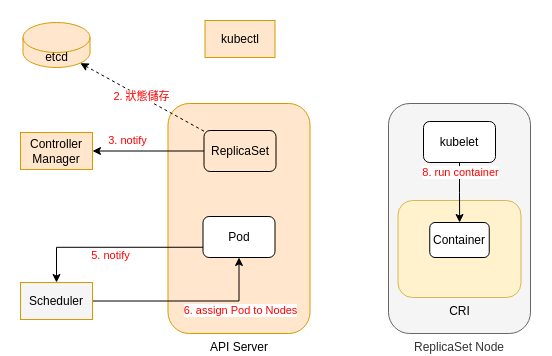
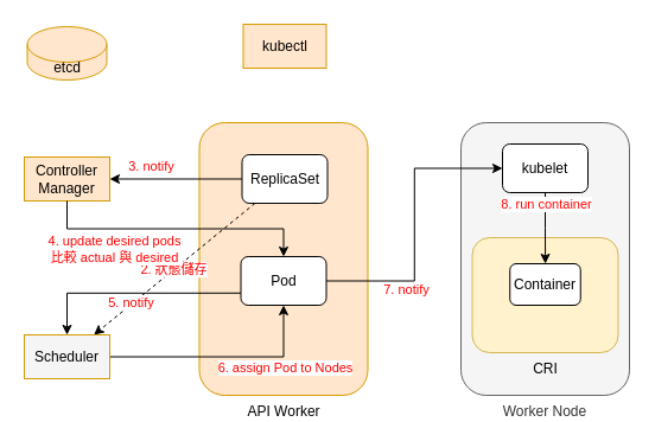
- <mxCell id="8" value="2. 狀態儲存" style="rounded=0;orthogonalLoop=1;jettySize=auto;html=1;fontColor=#FF0000;entryX=0.855;entryY=1;entryDx=0;entryDy=-4.35;entryPerimeter=0;dashed=1;" edge="1" parent="1" source="9" target="23"><mxGeometry relative="1" as="geometry" /></mxCell>
+ <mxCell id="8" value="2. 狀態儲存" style="rounded=0;orthogonalLoop=1;jettySize=auto;html=1;fontColor=#FF0000;dashed=1;" edge="1" parent="1" source="9" target="18"><mxGeometry relative="1" as="geometry" /></mxCell>
- <mxCell id="9" value="ReplicaSet" style="rounded=1;whiteSpace=wrap;html=1;fillColor=#ffe6cc;" vertex="1" parent="1"><mxGeometry x="203.5" y="130" width="72" height="41" as="geometry" /></mxCell>
+ <mxCell id="9" value="ReplicaSet" style="rounded=1;whiteSpace=wrap;html=1;" vertex="1" parent="1"><mxGeometry x="203.5" y="130" width="72" height="41" as="geometry" /></mxCell>
+ <mxCell id="24" value="" style="edgeStyle=orthogonalEdgeStyle;rounded=0;orthogonalLoop=1;jettySize=auto;html=1;entryX=0.5;entryY=0;entryDx=0;entryDy=0;exitX=0.5;exitY=1;exitDx=0;exitDy=0;" edge="1" parent="1" source="15" target="14"><mxGeometry relative="1" as="geometry" /></mxCell>
+ <mxCell id="25" value="4. update desired pods&lt;br&gt;比較 actual 與 desired" style="edgeLabel;html=1;align=center;verticalAlign=middle;resizable=0;points=[];fontColor=#FF0000;" vertex="1" connectable="0" parent="24"><mxGeometry x="-0.377" y="1" relative="1" as="geometry"><mxPoint x="-8" y="18" as="offset" /></mxGeometry></mxCell>
+ <mxCell id="12" value="" style="edgeStyle=orthogonalEdgeStyle;rounded=0;orthogonalLoop=1;jettySize=auto;html=1;entryX=0;entryY=0.5;entryDx=0;entryDy=0;" edge="1" parent="1" source="14" target="21"><mxGeometry relative="1" as="geometry" /></mxCell>
+ <mxCell id="13" value="7. notify" style="edgeLabel;html=1;align=center;verticalAlign=middle;resizable=0;points=[];fontColor=#FF0000;" vertex="1" connectable="0" parent="12"><mxGeometry x="-0.169" relative="1" as="geometry"><mxPoint x="-7" y="34" as="offset" /></mxGeometry></mxCell>
- <mxCell id="4" value="API Server" style="rounded=1;whiteSpace=wrap;html=1;fillColor=#ffe6cc;strokeColor=#d79b00;labelPosition=center;verticalLabelPosition=bottom;align=center;verticalAlign=top;" vertex="1" parent="1"><mxGeometry x="167.5" y="103" width="142" height="230" as="geometry" /></mxCell>
+ <mxCell id="4" value="API Worker" style="rounded=1;whiteSpace=wrap;html=1;fillColor=#ffe6cc;strokeColor=#d79b00;labelPosition=center;verticalLabelPosition=bottom;align=center;verticalAlign=top;" vertex="1" parent="1"><mxGeometry x="167.5" y="103" width="142" height="230" as="geometry" /></mxCell>
- <mxCell id="2" value="ReplicaSet Node" style="rounded=1;whiteSpace=wrap;html=1;fillColor=#f5f5f5;fontColor=#333333;strokeColor=#666666;labelPosition=center;verticalLabelPosition=bottom;align=center;verticalAlign=top;" vertex="1" parent="1"><mxGeometry x="388" y="103" width="142" height="230" as="geometry" /></mxCell>
+ <mxCell id="2" value="Worker Node" style="rounded=1;whiteSpace=wrap;html=1;fillColor=#f5f5f5;fontColor=#333333;strokeColor=#666666;labelPosition=center;verticalLabelPosition=bottom;align=center;verticalAlign=top;" vertex="1" parent="1"><mxGeometry x="388" y="103" width="142" height="230" as="geometry" /></mxCell>
